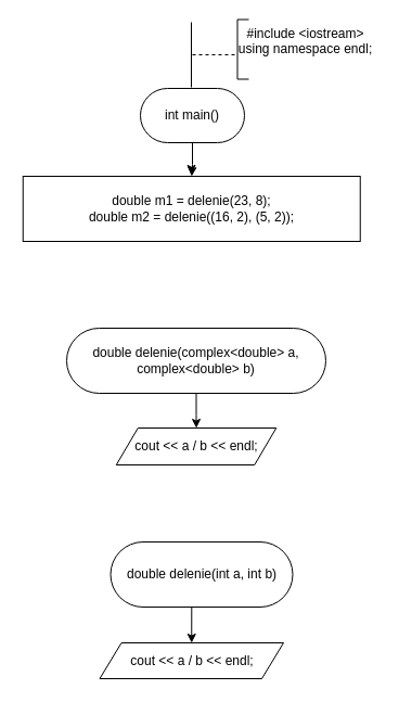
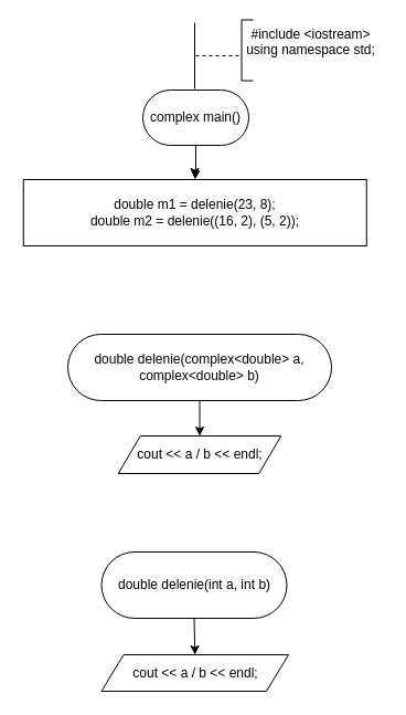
- <mxCell id="6" value="&lt;div&gt;#include &amp;lt;iostream&amp;gt;&lt;/div&gt;&lt;div&gt;using namespace endl;&lt;/div&gt;&lt;div&gt;&lt;br&gt;&lt;/div&gt;" style="text;html=1;align=center;verticalAlign=middle;resizable=0;points=[];autosize=1;strokeColor=none;fillColor=none;" vertex="1" parent="1"><mxGeometry x="216" y="20" width="130" height="50" as="geometry" /></mxCell>
+ <mxCell id="6" value="&lt;div&gt;#include &amp;lt;iostream&amp;gt;&lt;/div&gt;&lt;div&gt;using namespace std;&lt;/div&gt;&lt;div&gt;&lt;br&gt;&lt;/div&gt;" style="text;html=1;align=center;verticalAlign=middle;resizable=0;points=[];autosize=1;strokeColor=none;fillColor=none;" vertex="1" parent="1"><mxGeometry x="216" y="20" width="130" height="50" as="geometry" /></mxCell>
- <mxCell id="12" value="int main()" style="rounded=1;whiteSpace=wrap;html=1;arcSize=50;" vertex="1" parent="1"><mxGeometry x="129" y="81" width="96" height="50" as="geometry" /></mxCell>
+ <mxCell id="12" value="complex main()" style="rounded=1;whiteSpace=wrap;html=1;arcSize=50;" vertex="1" parent="1"><mxGeometry x="129" y="81" width="96" height="50" as="geometry" /></mxCell>
- <mxCell id="10" value="double delenie(int a, int b)" style="rounded=1;whiteSpace=wrap;html=1;arcSize=50;" vertex="1" parent="1"><mxGeometry x="101.5" y="499" width="168" height="60" as="geometry" /></mxCell>
+ <mxCell id="10" value="double delenie(int a, int b)" style="rounded=1;whiteSpace=wrap;html=1;arcSize=50;" vertex="1" parent="1"><mxGeometry x="91.5" y="499" width="168" height="60" as="geometry" /></mxCell>
